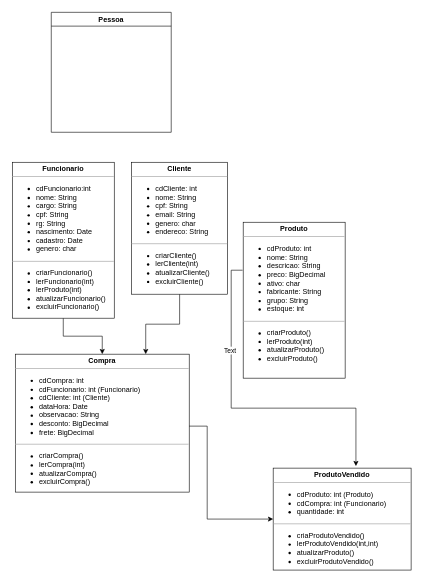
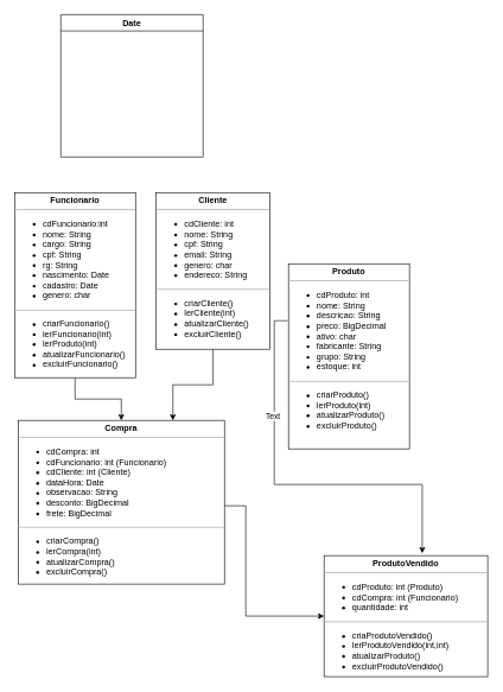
- <mxCell id="12" value="Pessoa" style="swimlane;whiteSpace=wrap;html=1;" vertex="1" parent="1"><mxGeometry x="85" y="20" width="200" height="200" as="geometry" /></mxCell>
+ <mxCell id="12" value="Date" style="swimlane;whiteSpace=wrap;html=1;" vertex="1" parent="1"><mxGeometry x="85" y="20" width="200" height="200" as="geometry" /></mxCell>
